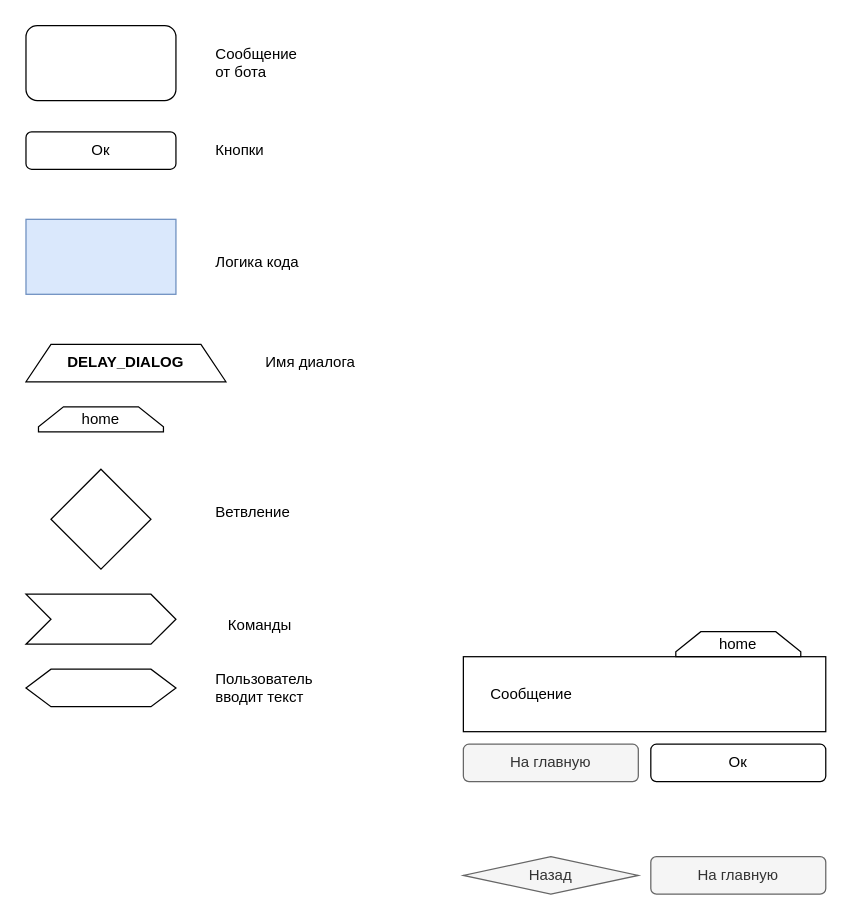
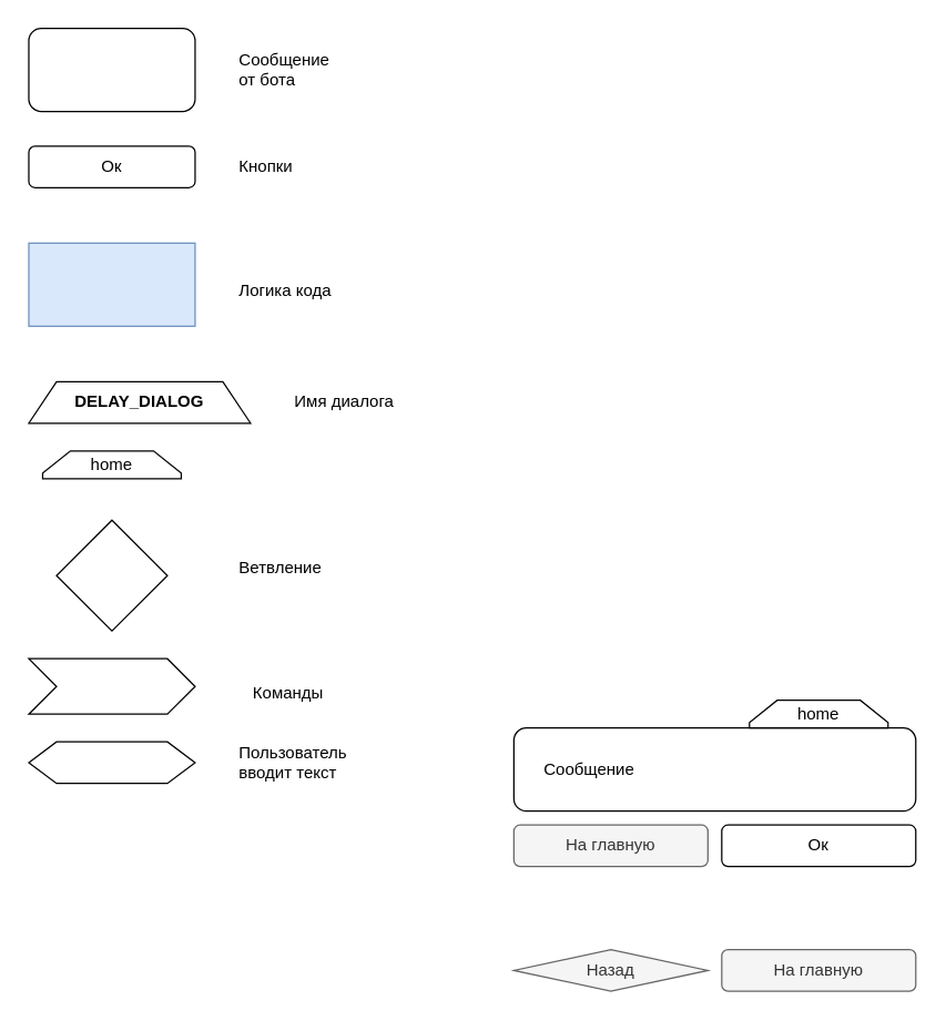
- <mxCell id="13" value="Сообщение" style="whiteSpace=wrap;html=1;align=left;spacingLeft=20;spacingRight=10;rounded=0;" parent="1" vertex="1"><mxGeometry x="370" y="525" width="290" height="60" as="geometry" /></mxCell>
+ <mxCell id="13" value="Сообщение" style="rounded=1;whiteSpace=wrap;html=1;align=left;spacingLeft=20;spacingRight=10;" parent="1" vertex="1"><mxGeometry x="370" y="525" width="290" height="60" as="geometry" /></mxCell>
